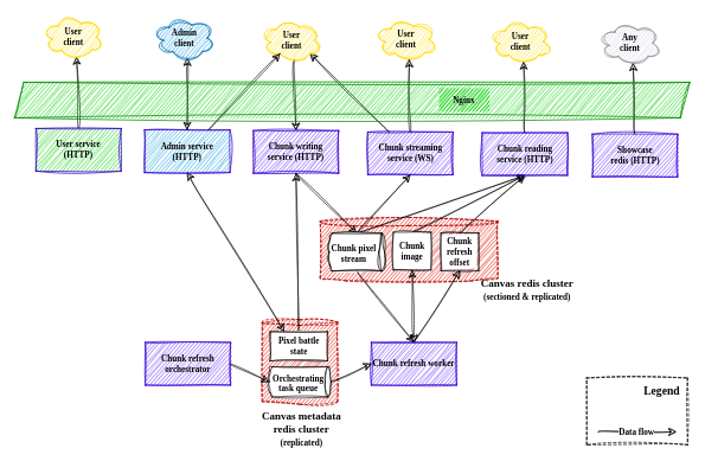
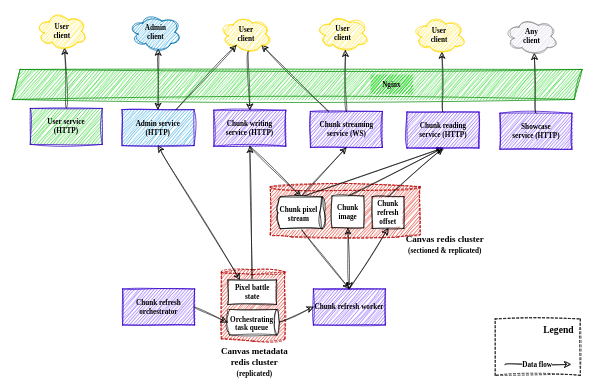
- <mxCell id="43" value="&lt;div&gt;&lt;span style=&quot;background-color: initial;&quot;&gt;Showcase&lt;/span&gt;&lt;/div&gt;&lt;div&gt;&lt;span style=&quot;background-color: initial;&quot;&gt;redis (HTTP)&lt;/span&gt;&lt;/div&gt;" style="rounded=0;html=1;sketch=1;hachureGap=4;jiggle=2;curveFitting=1;fontFamily=Architects Daughter;fontSource=https%3A%2F%2Ffonts.googleapis.com%2Fcss%3Ffamily%3DArchitects%2BDaughter;fontSize=12;strokeColor=#3700CC;align=center;verticalAlign=middle;fontColor=#000000;fillColor=#713DFF;fontStyle=1;strokeWidth=1.2;" parent="1" vertex="1"><mxGeometry x="833" y="188" width="120" height="60" as="geometry" /></mxCell>
+ <mxCell id="43" value="&lt;div&gt;&lt;span style=&quot;background-color: initial;&quot;&gt;Showcase&lt;/span&gt;&lt;/div&gt;&lt;div&gt;&lt;span style=&quot;background-color: initial;&quot;&gt;service (HTTP)&lt;/span&gt;&lt;/div&gt;" style="rounded=0;html=1;sketch=1;hachureGap=4;jiggle=2;curveFitting=1;fontFamily=Architects Daughter;fontSource=https%3A%2F%2Ffonts.googleapis.com%2Fcss%3Ffamily%3DArchitects%2BDaughter;fontSize=12;strokeColor=#3700CC;align=center;verticalAlign=middle;fontColor=#000000;fillColor=#713DFF;fontStyle=1;strokeWidth=1.2;" parent="1" vertex="1"><mxGeometry x="833" y="188" width="120" height="60" as="geometry" /></mxCell>
